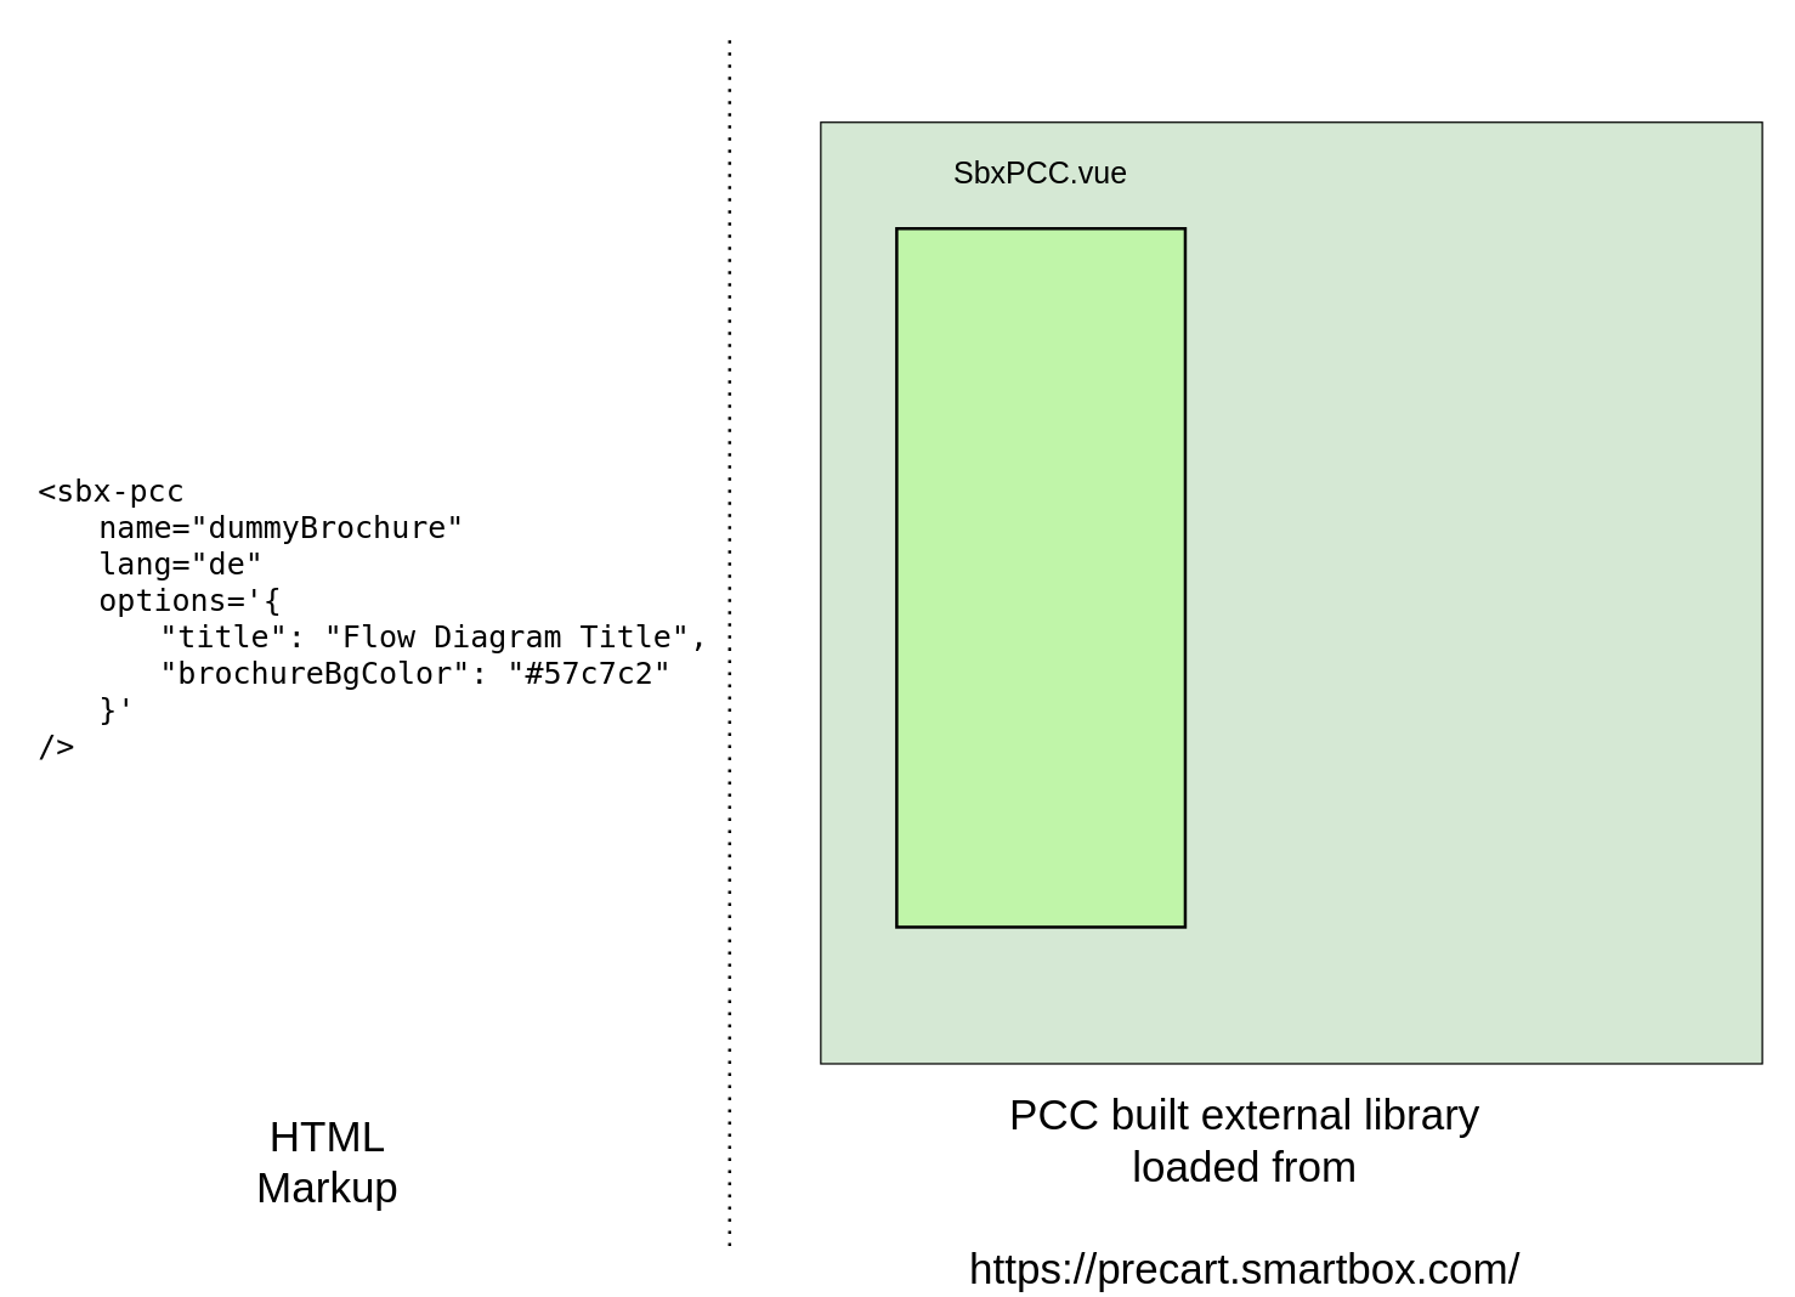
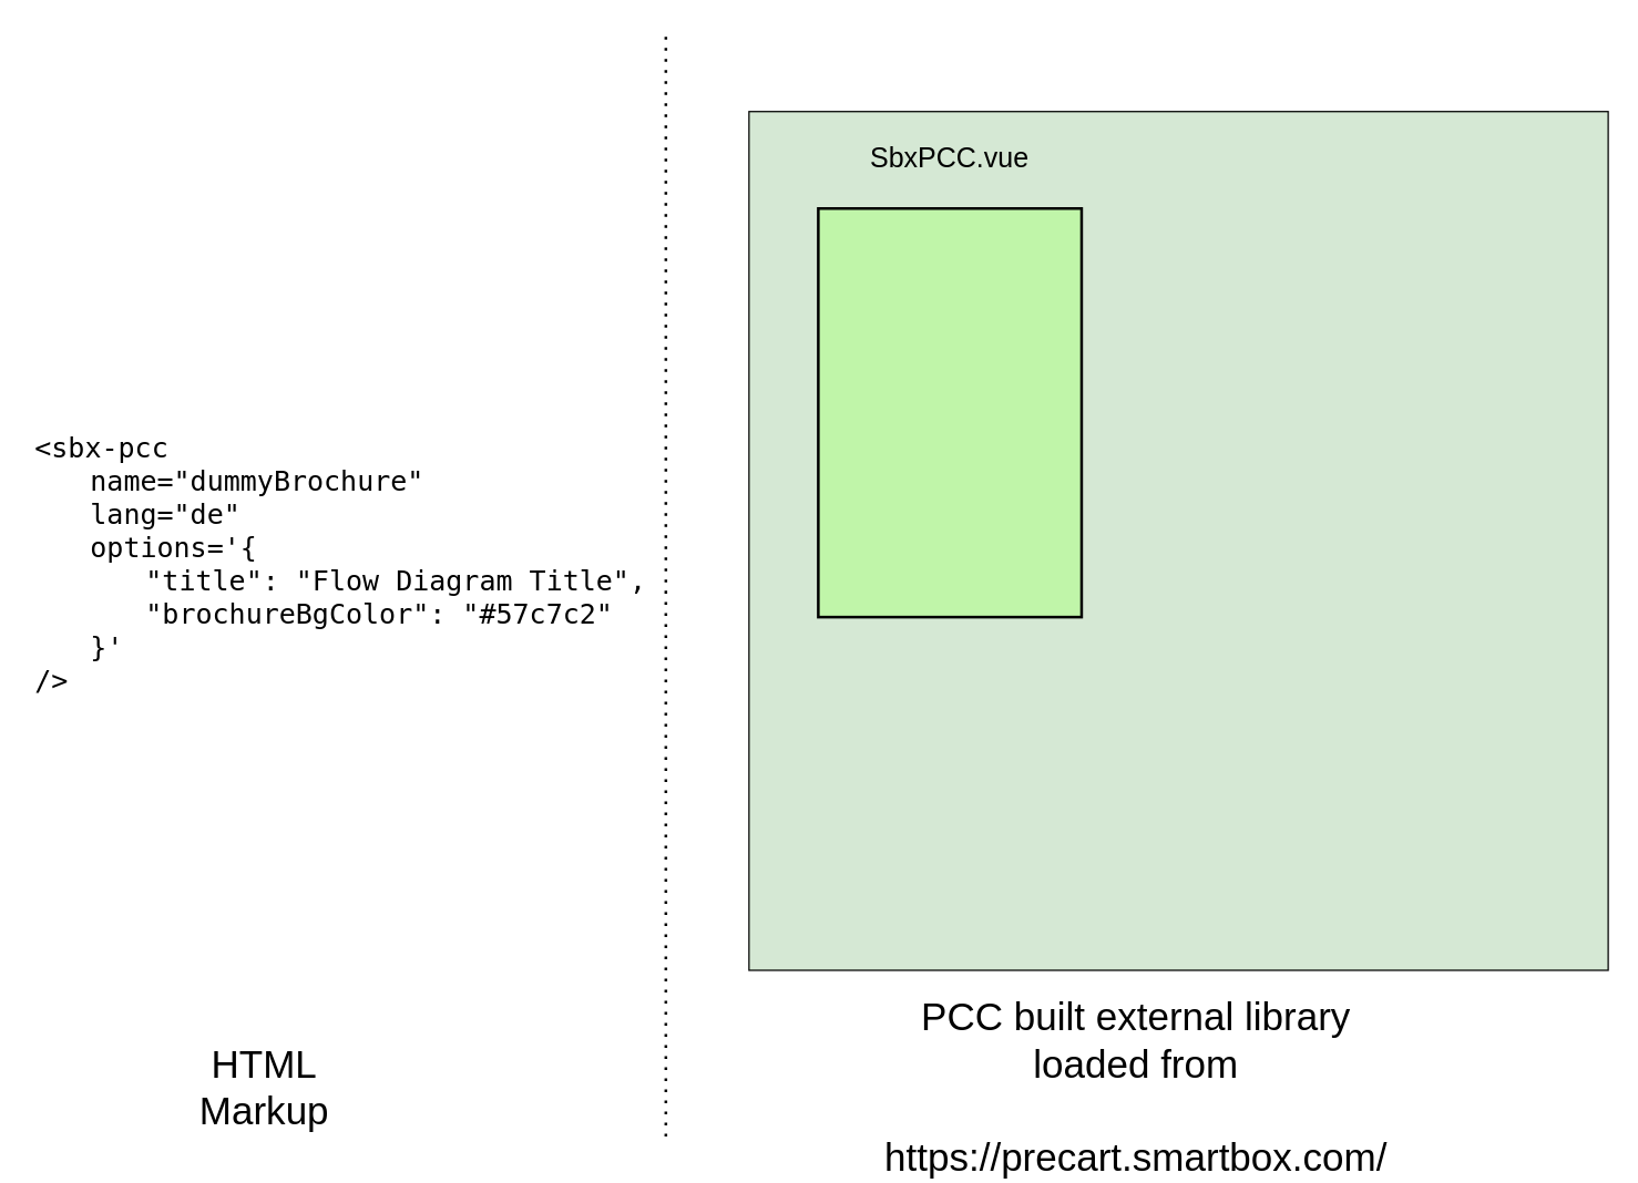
- <mxCell id="3" value="SbxPCC.vue&#10;" style="strokeWidth=2;dashed=0;align=center;fontSize=20;shape=rect;verticalLabelPosition=top;verticalAlign=bottom;fillColor=#c0f5a9;labelPosition=center;" parent="1" vertex="1"><mxGeometry x="590" y="150" width="190" height="460" as="geometry" /></mxCell>
+ <mxCell id="3" value="SbxPCC.vue&#10;" style="strokeWidth=2;dashed=0;align=center;fontSize=20;shape=rect;verticalLabelPosition=top;verticalAlign=bottom;fillColor=#c0f5a9;labelPosition=center;" parent="1" vertex="1"><mxGeometry x="590" y="150" width="190" height="295" as="geometry" /></mxCell>
- <mxCell id="7" value="HTML Markup" style="text;html=1;strokeColor=none;fillColor=none;align=center;verticalAlign=middle;whiteSpace=wrap;rounded=0;fontSize=28;" vertex="1" parent="1"><mxGeometry x="165" y="740" width="101" height="50" as="geometry" /></mxCell>
+ <mxCell id="7" value="HTML Markup" style="text;html=1;strokeColor=none;fillColor=none;align=center;verticalAlign=middle;whiteSpace=wrap;rounded=0;fontSize=28;" vertex="1" parent="1"><mxGeometry x="140" y="760" width="101" height="50" as="geometry" /></mxCell>
